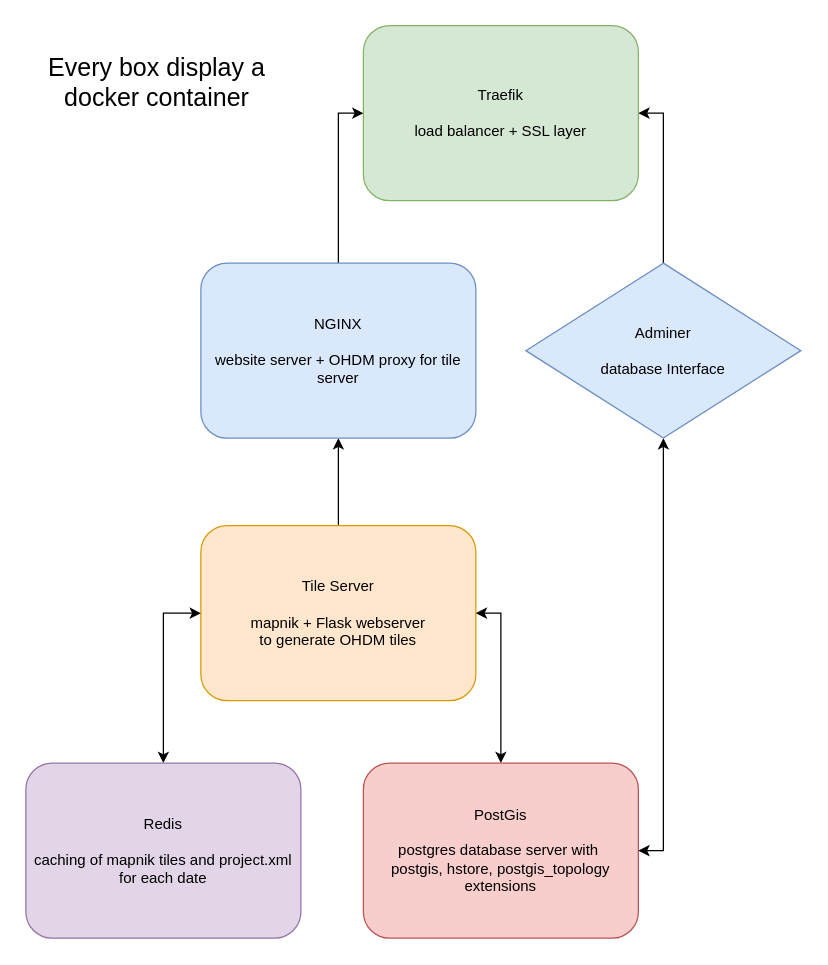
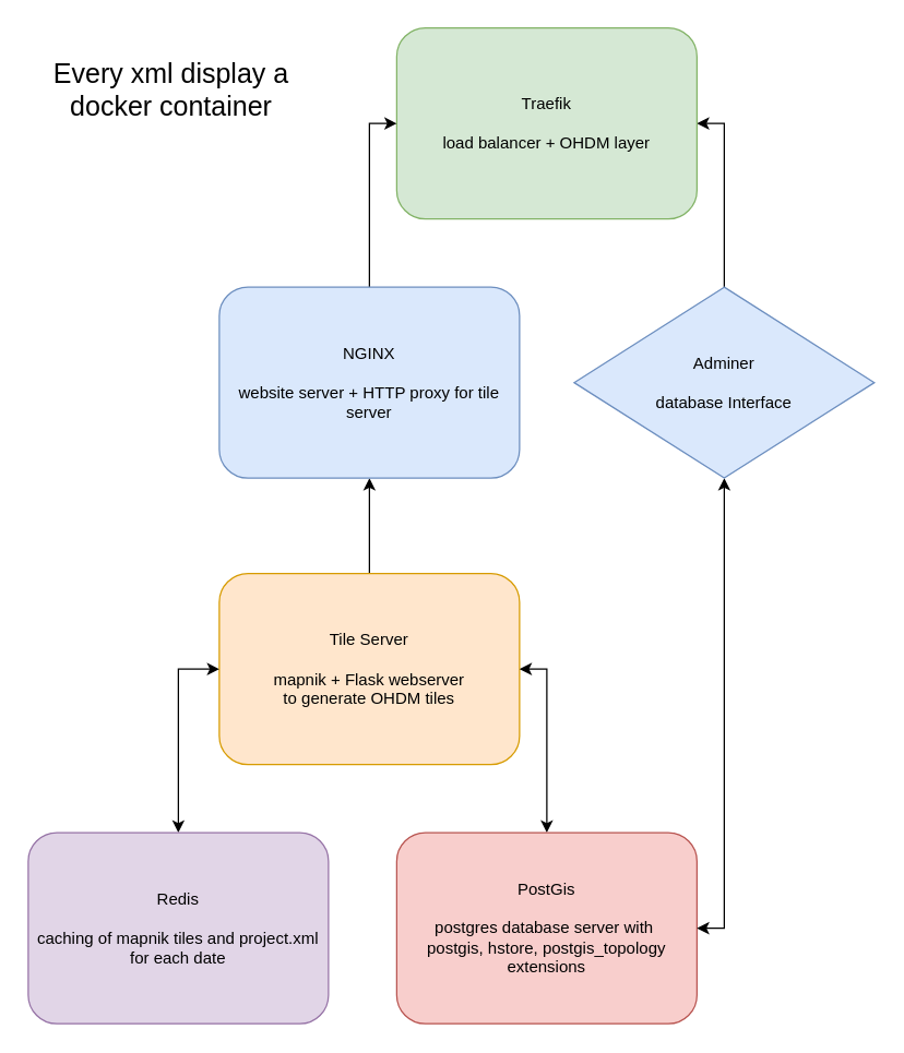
- <mxCell id="14" value="&lt;font style=&quot;font-size: 20px&quot;&gt;Every box display a docker container&lt;/font&gt;" style="text;html=1;strokeColor=none;fillColor=none;align=center;verticalAlign=middle;whiteSpace=wrap;rounded=0;" vertex="1" parent="1"><mxGeometry x="20" y="40" width="210" height="50" as="geometry" /></mxCell>
+ <mxCell id="14" value="&lt;font style=&quot;font-size: 20px&quot;&gt;Every xml display a docker container&lt;/font&gt;" style="text;html=1;strokeColor=none;fillColor=none;align=center;verticalAlign=middle;whiteSpace=wrap;rounded=0;" vertex="1" parent="1"><mxGeometry x="20" y="40" width="210" height="50" as="geometry" /></mxCell>
- <mxCell id="11" value="Traefik&lt;br&gt;&lt;br&gt;load balancer + SSL layer&lt;br&gt;" style="rounded=1;whiteSpace=wrap;html=1;fillColor=#d5e8d4;strokeColor=#82b366;" vertex="1" parent="1"><mxGeometry x="290" y="20" width="220" height="140" as="geometry" /></mxCell>
+ <mxCell id="11" value="Traefik&lt;br&gt;&lt;br&gt;load balancer + OHDM layer&lt;br&gt;" style="rounded=1;whiteSpace=wrap;html=1;fillColor=#d5e8d4;strokeColor=#82b366;" vertex="1" parent="1"><mxGeometry x="290" y="20" width="220" height="140" as="geometry" /></mxCell>
- <mxCell id="13" value="NGINX&lt;br&gt;&lt;br&gt;website server + OHDM proxy for tile server&lt;br&gt;" style="rounded=1;whiteSpace=wrap;html=1;fillColor=#dae8fc;strokeColor=#6c8ebf;" vertex="1" parent="1"><mxGeometry x="160" y="210" width="220" height="140" as="geometry" /></mxCell>
+ <mxCell id="13" value="NGINX&lt;br&gt;&lt;br&gt;website server + HTTP proxy for tile server&lt;br&gt;" style="rounded=1;whiteSpace=wrap;html=1;fillColor=#dae8fc;strokeColor=#6c8ebf;" vertex="1" parent="1"><mxGeometry x="160" y="210" width="220" height="140" as="geometry" /></mxCell>
